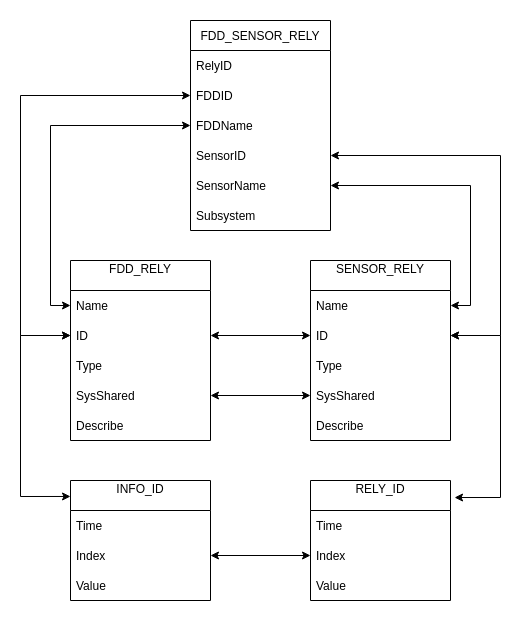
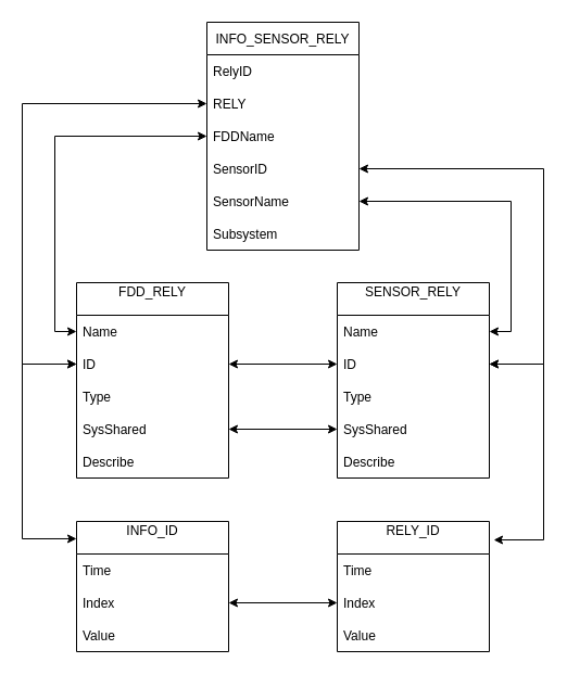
- <mxCell id="26" value="FDD_SENSOR_RELY" style="swimlane;fontStyle=0;childLayout=stackLayout;horizontal=1;startSize=30;horizontalStack=0;resizeParent=1;resizeParentMax=0;resizeLast=0;collapsible=1;marginBottom=0;" parent="1" vertex="1"><mxGeometry x="190" y="20" width="140" height="210" as="geometry" /></mxCell>
+ <mxCell id="26" value="INFO_SENSOR_RELY" style="swimlane;fontStyle=0;childLayout=stackLayout;horizontal=1;startSize=30;horizontalStack=0;resizeParent=1;resizeParentMax=0;resizeLast=0;collapsible=1;marginBottom=0;" parent="1" vertex="1"><mxGeometry x="190" y="20" width="140" height="210" as="geometry" /></mxCell>
- <mxCell id="28" value="FDDID" style="text;strokeColor=none;fillColor=none;align=left;verticalAlign=middle;spacingLeft=4;spacingRight=4;overflow=hidden;points=[[0,0.5],[1,0.5]];portConstraint=eastwest;rotatable=0;" parent="26" vertex="1"><mxGeometry y="60" width="140" height="30" as="geometry" /></mxCell>
+ <mxCell id="28" value="RELY" style="text;strokeColor=none;fillColor=none;align=left;verticalAlign=middle;spacingLeft=4;spacingRight=4;overflow=hidden;points=[[0,0.5],[1,0.5]];portConstraint=eastwest;rotatable=0;" parent="26" vertex="1"><mxGeometry y="60" width="140" height="30" as="geometry" /></mxCell>
